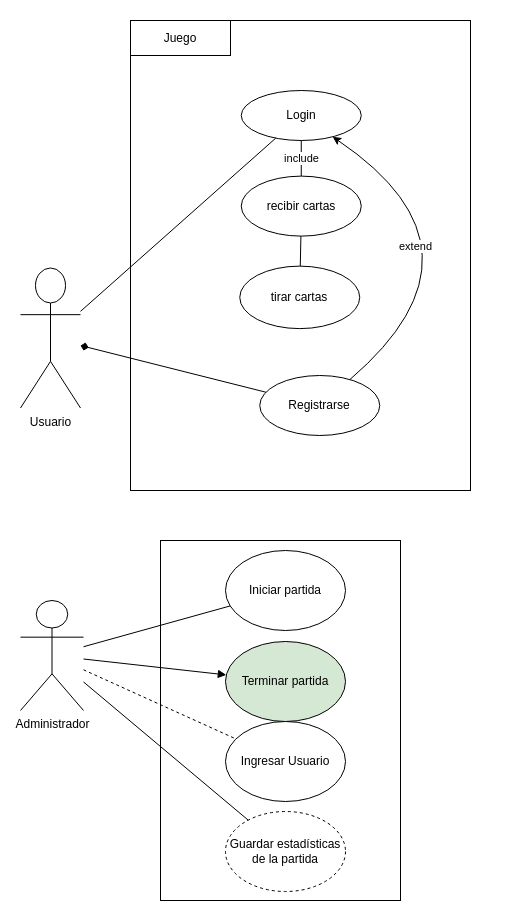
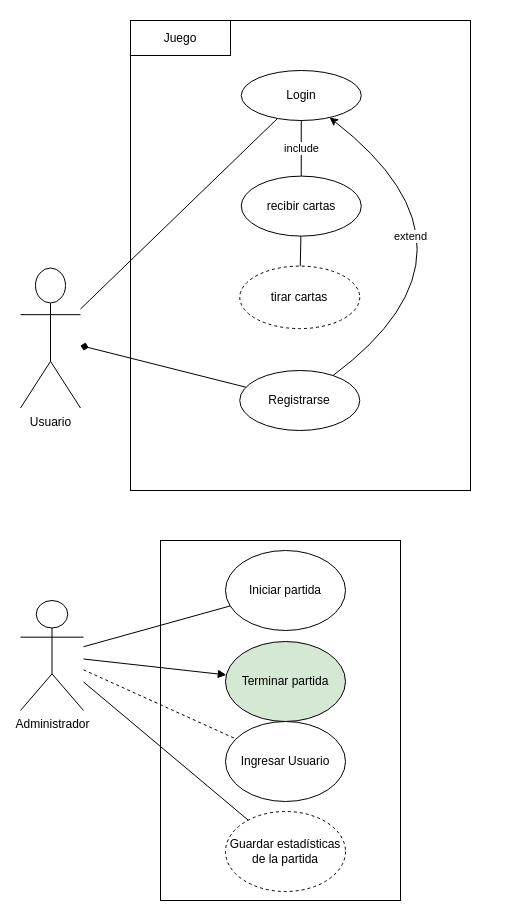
- <mxCell id="5" value="Login" style="ellipse;whiteSpace=wrap;html=1;" parent="1" vertex="1"><mxGeometry x="240.75" y="90" width="120" height="50" as="geometry" /></mxCell>
+ <mxCell id="5" value="Login" style="ellipse;whiteSpace=wrap;html=1;" parent="1" vertex="1"><mxGeometry x="240.75" y="70" width="120" height="50" as="geometry" /></mxCell>
- <mxCell id="19" value="&lt;div&gt;tirar cartas&lt;/div&gt;" style="ellipse;whiteSpace=wrap;html=1;" parent="1" vertex="1"><mxGeometry x="239.25" y="265.62" width="120" height="62.5" as="geometry" /></mxCell>
+ <mxCell id="19" value="&lt;div&gt;tirar cartas&lt;/div&gt;" style="ellipse;whiteSpace=wrap;html=1;dashed=1;" parent="1" vertex="1"><mxGeometry x="239.25" y="265.62" width="120" height="62.5" as="geometry" /></mxCell>
- <mxCell id="21" value="Registrarse" style="ellipse;whiteSpace=wrap;html=1;" parent="1" vertex="1"><mxGeometry x="259.25" y="375" width="120" height="60" as="geometry" /></mxCell>
+ <mxCell id="21" value="Registrarse" style="ellipse;whiteSpace=wrap;html=1;" parent="1" vertex="1"><mxGeometry x="239.25" y="370" width="120" height="60" as="geometry" /></mxCell>
